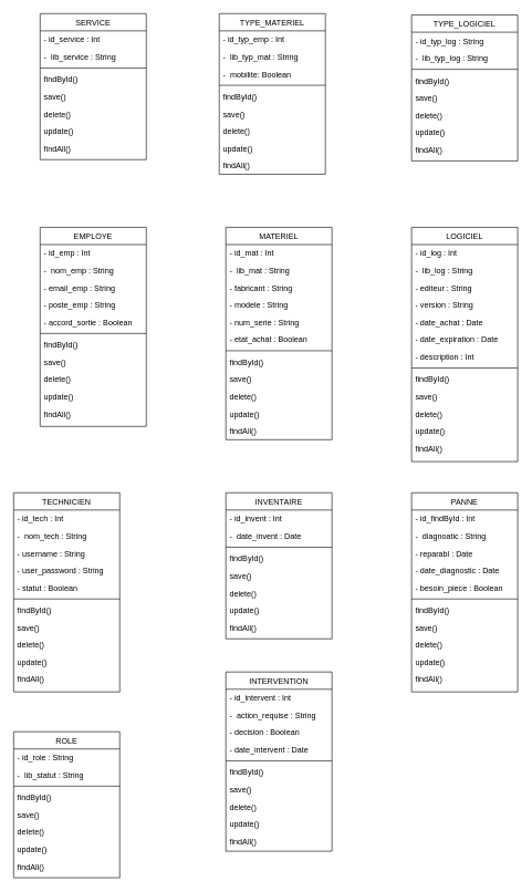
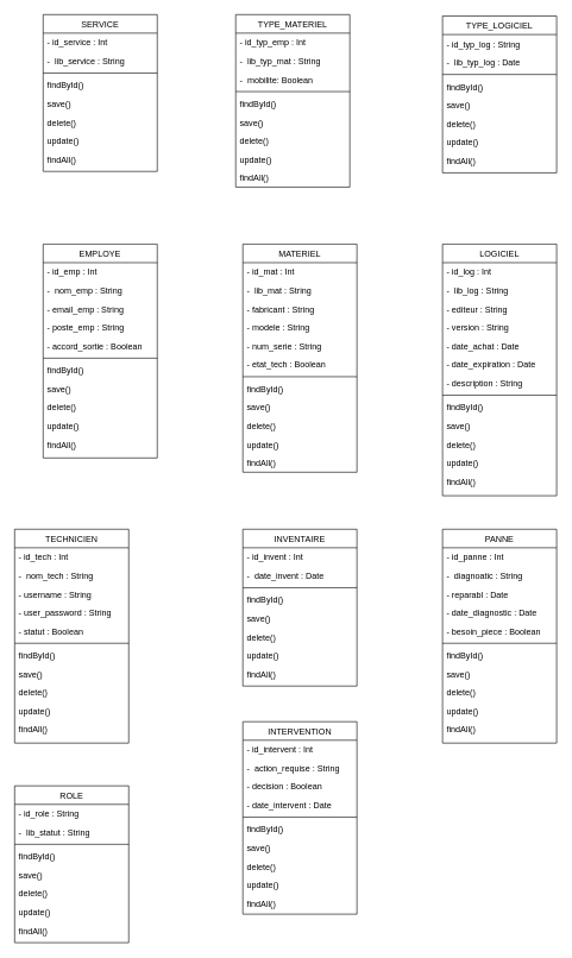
- <mxCell id="52" value="-  lib_typ_log : String" style="text;align=left;verticalAlign=top;spacingLeft=4;spacingRight=4;overflow=hidden;rotatable=0;points=[[0,0.5],[1,0.5]];portConstraint=eastwest;rounded=0;shadow=0;html=0;" vertex="1" parent="50"><mxGeometry y="52" width="160" height="26" as="geometry" /></mxCell>
+ <mxCell id="52" value="-  lib_typ_log : Date" style="text;align=left;verticalAlign=top;spacingLeft=4;spacingRight=4;overflow=hidden;rotatable=0;points=[[0,0.5],[1,0.5]];portConstraint=eastwest;rounded=0;shadow=0;html=0;" vertex="1" parent="50"><mxGeometry y="52" width="160" height="26" as="geometry" /></mxCell>
- <mxCell id="8" value="- etat_achat : Boolean" style="text;align=left;verticalAlign=top;spacingLeft=4;spacingRight=4;overflow=hidden;rotatable=0;points=[[0,0.5],[1,0.5]];portConstraint=eastwest;rounded=0;shadow=0;html=0;" vertex="1" parent="2"><mxGeometry y="156" width="160" height="26" as="geometry" /></mxCell>
+ <mxCell id="8" value="- etat_tech : Boolean" style="text;align=left;verticalAlign=top;spacingLeft=4;spacingRight=4;overflow=hidden;rotatable=0;points=[[0,0.5],[1,0.5]];portConstraint=eastwest;rounded=0;shadow=0;html=0;" vertex="1" parent="2"><mxGeometry y="156" width="160" height="26" as="geometry" /></mxCell>
- <mxCell id="22" value="- description : Int" style="text;align=left;verticalAlign=top;spacingLeft=4;spacingRight=4;overflow=hidden;rotatable=0;points=[[0,0.5],[1,0.5]];portConstraint=eastwest;rounded=0;shadow=0;html=0;" vertex="1" parent="15"><mxGeometry y="182" width="160" height="26" as="geometry" /></mxCell>
+ <mxCell id="22" value="- description : String" style="text;align=left;verticalAlign=top;spacingLeft=4;spacingRight=4;overflow=hidden;rotatable=0;points=[[0,0.5],[1,0.5]];portConstraint=eastwest;rounded=0;shadow=0;html=0;" vertex="1" parent="15"><mxGeometry y="182" width="160" height="26" as="geometry" /></mxCell>
- <mxCell id="100" value="- id_findById : Int" style="text;align=left;verticalAlign=top;spacingLeft=4;spacingRight=4;overflow=hidden;rotatable=0;points=[[0,0.5],[1,0.5]];portConstraint=eastwest;" vertex="1" parent="99"><mxGeometry y="26" width="160" height="26" as="geometry" /></mxCell>
+ <mxCell id="100" value="- id_panne : Int" style="text;align=left;verticalAlign=top;spacingLeft=4;spacingRight=4;overflow=hidden;rotatable=0;points=[[0,0.5],[1,0.5]];portConstraint=eastwest;" vertex="1" parent="99"><mxGeometry y="26" width="160" height="26" as="geometry" /></mxCell>
